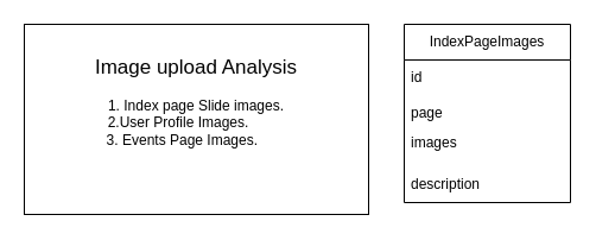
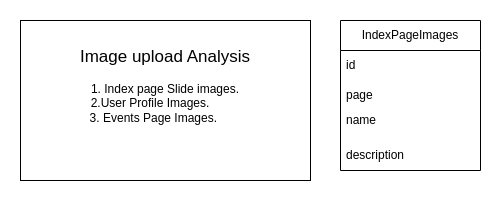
- <mxCell id="6" value="images&lt;div&gt;&lt;br&gt;&lt;/div&gt;" style="text;strokeColor=none;fillColor=none;align=left;verticalAlign=middle;spacingLeft=4;spacingRight=4;overflow=hidden;points=[[0,0.5],[1,0.5]];portConstraint=eastwest;rotatable=0;whiteSpace=wrap;html=1;" vertex="1" parent="3"><mxGeometry y="90" width="140" height="30" as="geometry" /></mxCell>
+ <mxCell id="6" value="name&lt;div&gt;&lt;br&gt;&lt;/div&gt;" style="text;strokeColor=none;fillColor=none;align=left;verticalAlign=middle;spacingLeft=4;spacingRight=4;overflow=hidden;points=[[0,0.5],[1,0.5]];portConstraint=eastwest;rotatable=0;whiteSpace=wrap;html=1;" vertex="1" parent="3"><mxGeometry y="90" width="140" height="30" as="geometry" /></mxCell>
